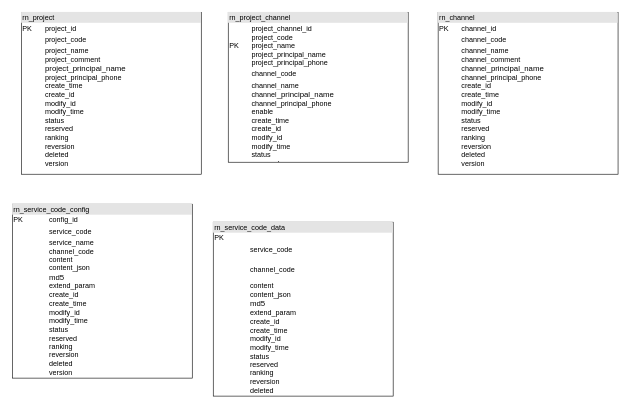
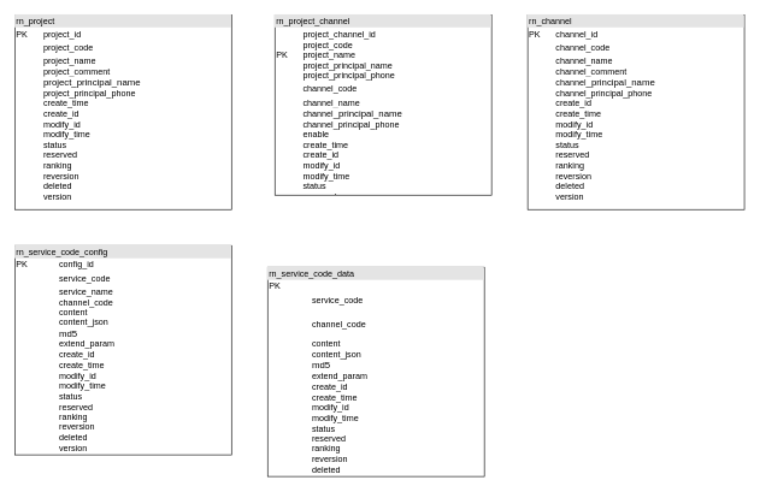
- <mxCell id="2" value="&lt;div style=&quot;box-sizing:border-box;width:100%;background:#e4e4e4;padding:2px;&quot;&gt;rn_project&lt;/div&gt;&lt;table style=&quot;width:100%;font-size:1em;&quot; cellpadding=&quot;2&quot; cellspacing=&quot;0&quot;&gt;&lt;tbody&gt;&lt;tr&gt;&lt;td&gt;PK&lt;/td&gt;&lt;td&gt;project_id&lt;/td&gt;&lt;/tr&gt;&lt;tr&gt;&lt;td&gt;&lt;br&gt;&lt;/td&gt;&lt;td&gt;project_code&lt;/td&gt;&lt;/tr&gt;&lt;tr&gt;&lt;td&gt;&lt;/td&gt;&lt;td&gt;project_name&lt;br&gt;project_comment&lt;br&gt;&lt;span style=&quot;font-family: Arial, sans-serif; font-size: 13px; background-color: rgb(255, 255, 255);&quot;&gt;project_principal_name&lt;br&gt;&lt;/span&gt;project_principal_phone&lt;br&gt;create_time&lt;br&gt;create_id&lt;br&gt;modify_id&lt;br&gt;modify_time&lt;br&gt;status&lt;br&gt;reserved&lt;br&gt;ranking&lt;br&gt;reversion&lt;br&gt;deleted&lt;br&gt;version&lt;br&gt;&lt;br&gt;&lt;/td&gt;&lt;/tr&gt;&lt;/tbody&gt;&lt;/table&gt;" style="verticalAlign=top;align=left;overflow=fill;html=1;" parent="1" vertex="1"><mxGeometry x="35" y="20" width="300" height="270" as="geometry" /></mxCell>
+ <mxCell id="2" value="&lt;div style=&quot;box-sizing:border-box;width:100%;background:#e4e4e4;padding:2px;&quot;&gt;rn_project&lt;/div&gt;&lt;table style=&quot;width:100%;font-size:1em;&quot; cellpadding=&quot;2&quot; cellspacing=&quot;0&quot;&gt;&lt;tbody&gt;&lt;tr&gt;&lt;td&gt;PK&lt;/td&gt;&lt;td&gt;project_id&lt;/td&gt;&lt;/tr&gt;&lt;tr&gt;&lt;td&gt;&lt;br&gt;&lt;/td&gt;&lt;td&gt;project_code&lt;/td&gt;&lt;/tr&gt;&lt;tr&gt;&lt;td&gt;&lt;/td&gt;&lt;td&gt;project_name&lt;br&gt;project_comment&lt;br&gt;&lt;span style=&quot;font-family: Arial, sans-serif; font-size: 13px; background-color: rgb(255, 255, 255);&quot;&gt;project_principal_name&lt;br&gt;&lt;/span&gt;project_principal_phone&lt;br&gt;create_time&lt;br&gt;create_id&lt;br&gt;modify_id&lt;br&gt;modify_time&lt;br&gt;status&lt;br&gt;reserved&lt;br&gt;ranking&lt;br&gt;reversion&lt;br&gt;deleted&lt;br&gt;version&lt;br&gt;&lt;br&gt;&lt;/td&gt;&lt;/tr&gt;&lt;/tbody&gt;&lt;/table&gt;" style="verticalAlign=top;align=left;overflow=fill;html=1;" parent="1" vertex="1"><mxGeometry x="20" y="20" width="300" height="270" as="geometry" /></mxCell>
- <mxCell id="6" value="&lt;div style=&quot;box-sizing:border-box;width:100%;background:#e4e4e4;padding:2px;&quot;&gt;rn_service_code_data&lt;/div&gt;&lt;table style=&quot;width:100%;font-size:1em;&quot; cellpadding=&quot;2&quot; cellspacing=&quot;0&quot;&gt;&lt;tbody&gt;&lt;tr&gt;&lt;td&gt;PK&lt;/td&gt;&lt;td&gt;&lt;br&gt;&lt;/td&gt;&lt;/tr&gt;&lt;tr&gt;&lt;td&gt;&lt;br&gt;&lt;/td&gt;&lt;td&gt;service_code&lt;/td&gt;&lt;/tr&gt;&lt;tr&gt;&lt;td&gt;&lt;/td&gt;&lt;td&gt;&lt;br&gt;channel_code&lt;br&gt;&lt;br&gt;content&lt;br&gt;content_json&lt;br&gt;&lt;span style=&quot;font-family: Arial, sans-serif; font-size: 13px; background-color: rgb(255, 255, 255);&quot;&gt;md5&lt;br&gt;&lt;/span&gt;extend_param&lt;br&gt;create_id&lt;br&gt;create_time&lt;br&gt;modify_id&lt;br&gt;modify_time&lt;br&gt;status&lt;br&gt;reserved&lt;br&gt;ranking&lt;br&gt;reversion&lt;br&gt;deleted&lt;br&gt;version&lt;br&gt;&lt;br&gt;&lt;/td&gt;&lt;/tr&gt;&lt;/tbody&gt;&lt;/table&gt;" style="verticalAlign=top;align=left;overflow=fill;html=1;" vertex="1" parent="1"><mxGeometry x="355" y="370" width="300" height="290" as="geometry" /></mxCell>
+ <mxCell id="6" value="&lt;div style=&quot;box-sizing:border-box;width:100%;background:#e4e4e4;padding:2px;&quot;&gt;rn_service_code_data&lt;/div&gt;&lt;table style=&quot;width:100%;font-size:1em;&quot; cellpadding=&quot;2&quot; cellspacing=&quot;0&quot;&gt;&lt;tbody&gt;&lt;tr&gt;&lt;td&gt;PK&lt;/td&gt;&lt;td&gt;&lt;br&gt;&lt;/td&gt;&lt;/tr&gt;&lt;tr&gt;&lt;td&gt;&lt;br&gt;&lt;/td&gt;&lt;td&gt;service_code&lt;/td&gt;&lt;/tr&gt;&lt;tr&gt;&lt;td&gt;&lt;/td&gt;&lt;td&gt;&lt;br&gt;channel_code&lt;br&gt;&lt;br&gt;content&lt;br&gt;content_json&lt;br&gt;&lt;span style=&quot;font-family: Arial, sans-serif; font-size: 13px; background-color: rgb(255, 255, 255);&quot;&gt;md5&lt;br&gt;&lt;/span&gt;extend_param&lt;br&gt;create_id&lt;br&gt;create_time&lt;br&gt;modify_id&lt;br&gt;modify_time&lt;br&gt;status&lt;br&gt;reserved&lt;br&gt;ranking&lt;br&gt;reversion&lt;br&gt;deleted&lt;br&gt;version&lt;br&gt;&lt;br&gt;&lt;/td&gt;&lt;/tr&gt;&lt;/tbody&gt;&lt;/table&gt;" style="verticalAlign=top;align=left;overflow=fill;html=1;" vertex="1" parent="1"><mxGeometry x="370" y="370" width="300" height="290" as="geometry" /></mxCell>
